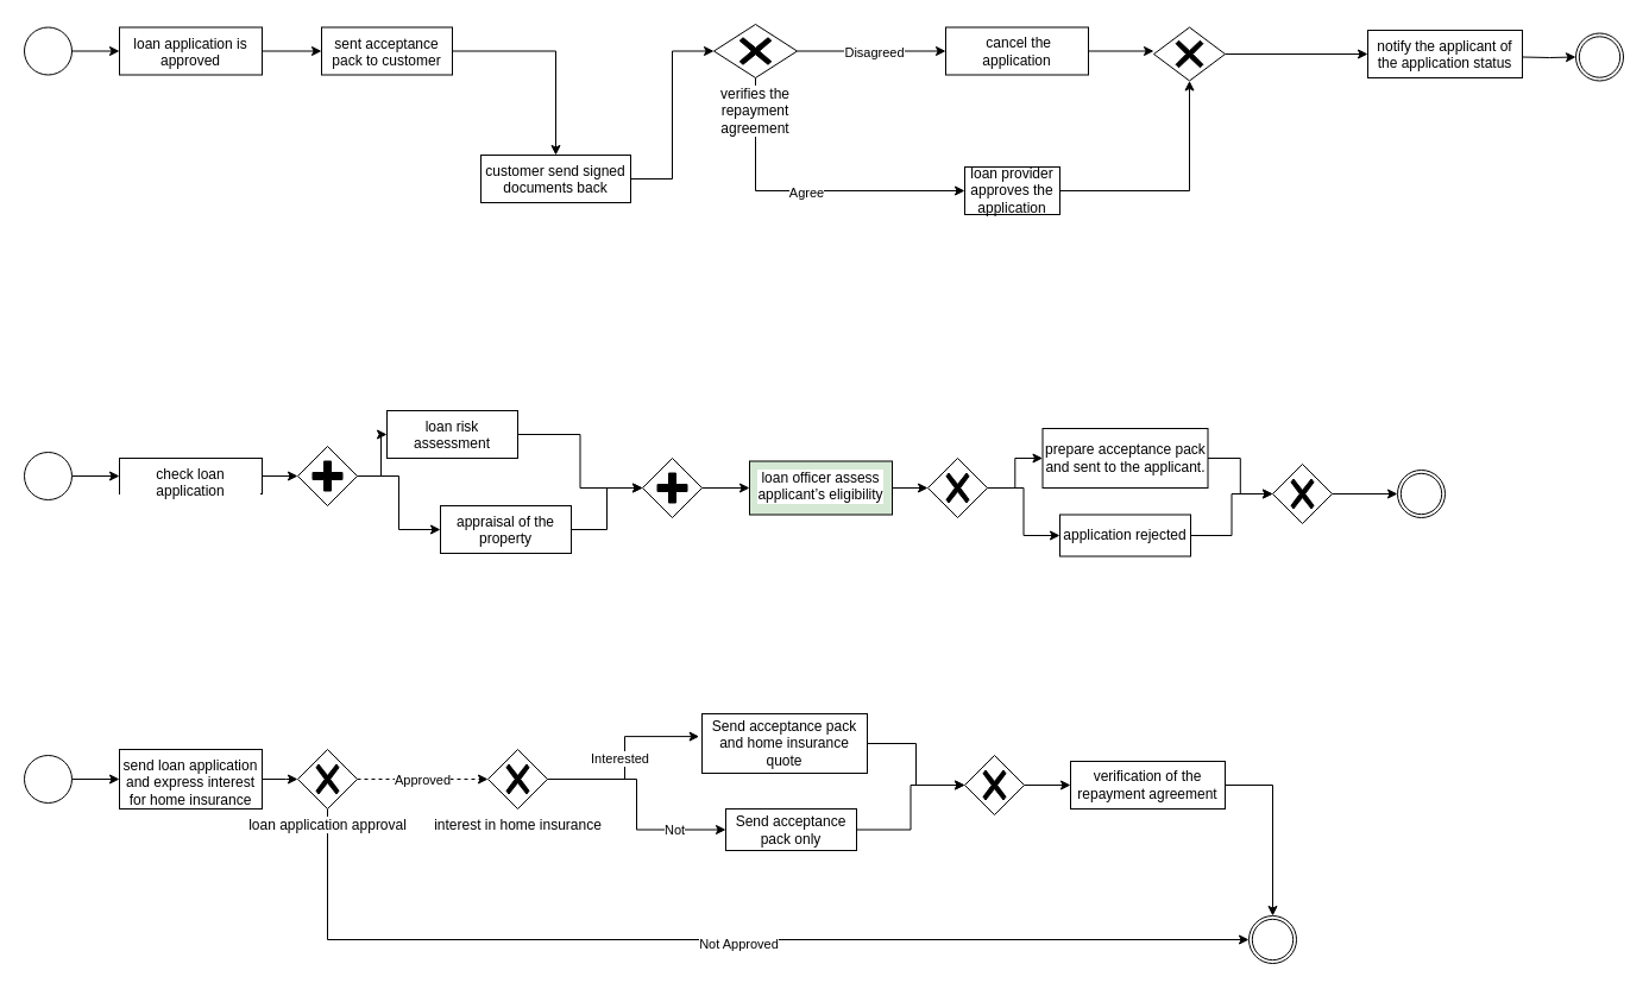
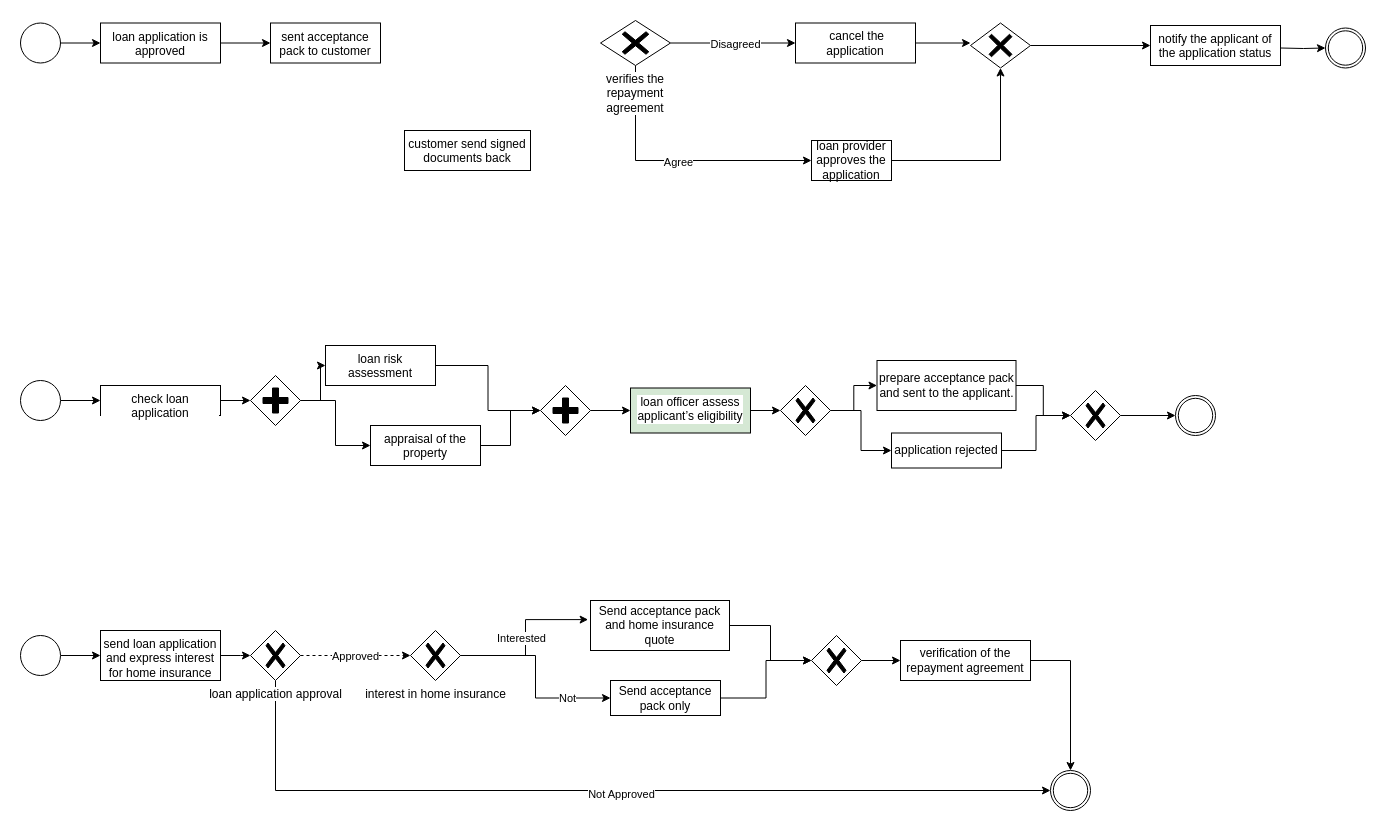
- <mxCell id="6" value="" style="edgeStyle=orthogonalEdgeStyle;rounded=0;orthogonalLoop=1;jettySize=auto;html=1;" edge="1" parent="1" source="7" target="9"><mxGeometry relative="1" as="geometry" /></mxCell>
- <mxCell id="8" value="" style="edgeStyle=orthogonalEdgeStyle;rounded=0;orthogonalLoop=1;jettySize=auto;html=1;entryX=0;entryY=0.5;entryDx=0;entryDy=0;entryPerimeter=0;" edge="1" parent="1" source="9" target="18"><mxGeometry relative="1" as="geometry"><mxPoint x="577.5" y="42.5" as="targetPoint" /></mxGeometry></mxCell>
